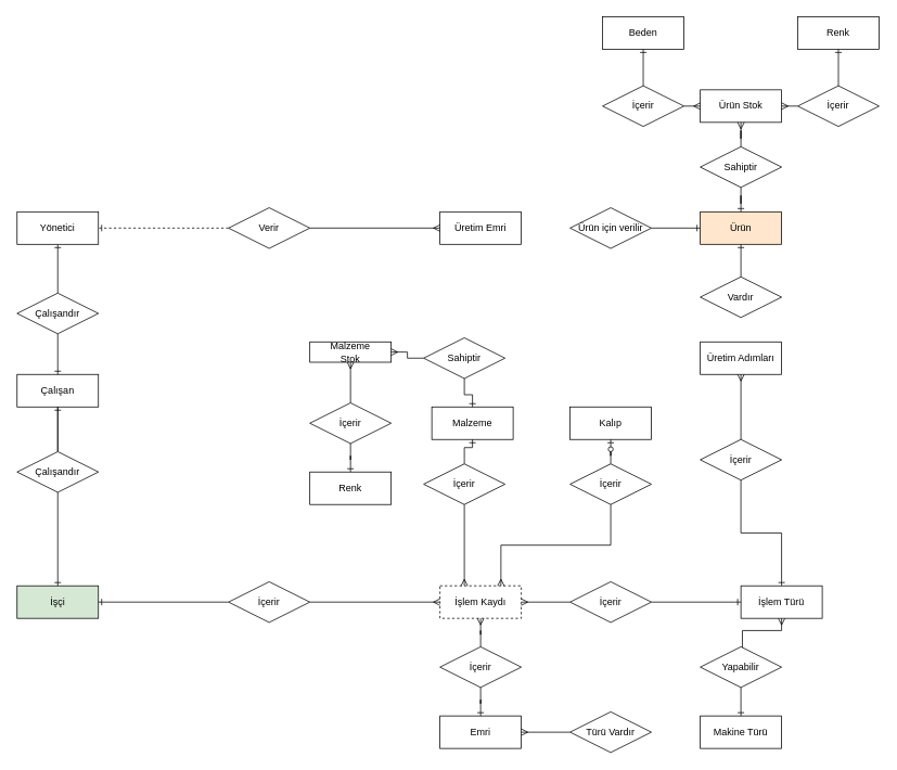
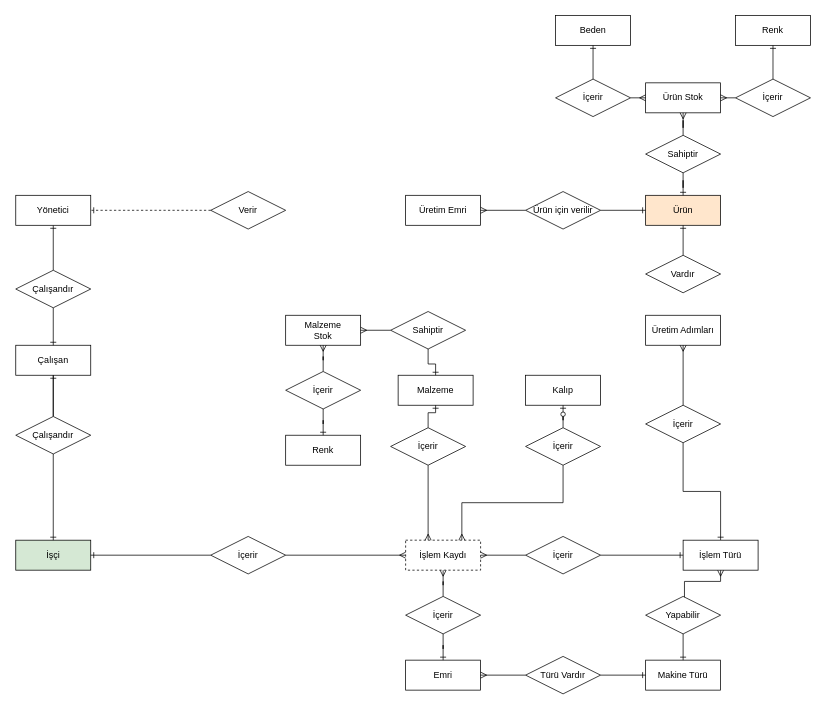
- <mxCell id="16" style="edgeStyle=orthogonalEdgeStyle;rounded=0;orthogonalLoop=1;jettySize=auto;html=1;entryX=0;entryY=0.5;entryDx=0;entryDy=0;endArrow=ERmany;endFill=0;" edge="1" parent="1" source="17" target="5"><mxGeometry relative="1" as="geometry" /></mxCell>
+ <mxCell id="21" style="edgeStyle=orthogonalEdgeStyle;rounded=0;orthogonalLoop=1;jettySize=auto;html=1;entryX=1;entryY=0.5;entryDx=0;entryDy=0;endArrow=ERmany;endFill=0;" edge="1" parent="1" source="23" target="5"><mxGeometry relative="1" as="geometry" /></mxCell>
- <mxCell id="53" value="Malzeme&lt;br&gt;Stok" style="whiteSpace=wrap;html=1;align=center;" vertex="1" parent="1"><mxGeometry x="380" y="420" width="100" height="25" as="geometry" /></mxCell>
+ <mxCell id="53" value="Malzeme&lt;br&gt;Stok" style="whiteSpace=wrap;html=1;align=center;" vertex="1" parent="1"><mxGeometry x="380" y="420" width="100" height="40" as="geometry" /></mxCell>
+ <mxCell id="29" style="edgeStyle=orthogonalEdgeStyle;rounded=0;orthogonalLoop=1;jettySize=auto;html=1;endArrow=ERone;endFill=0;" edge="1" parent="1" source="30" target="27"><mxGeometry relative="1" as="geometry" /></mxCell>
